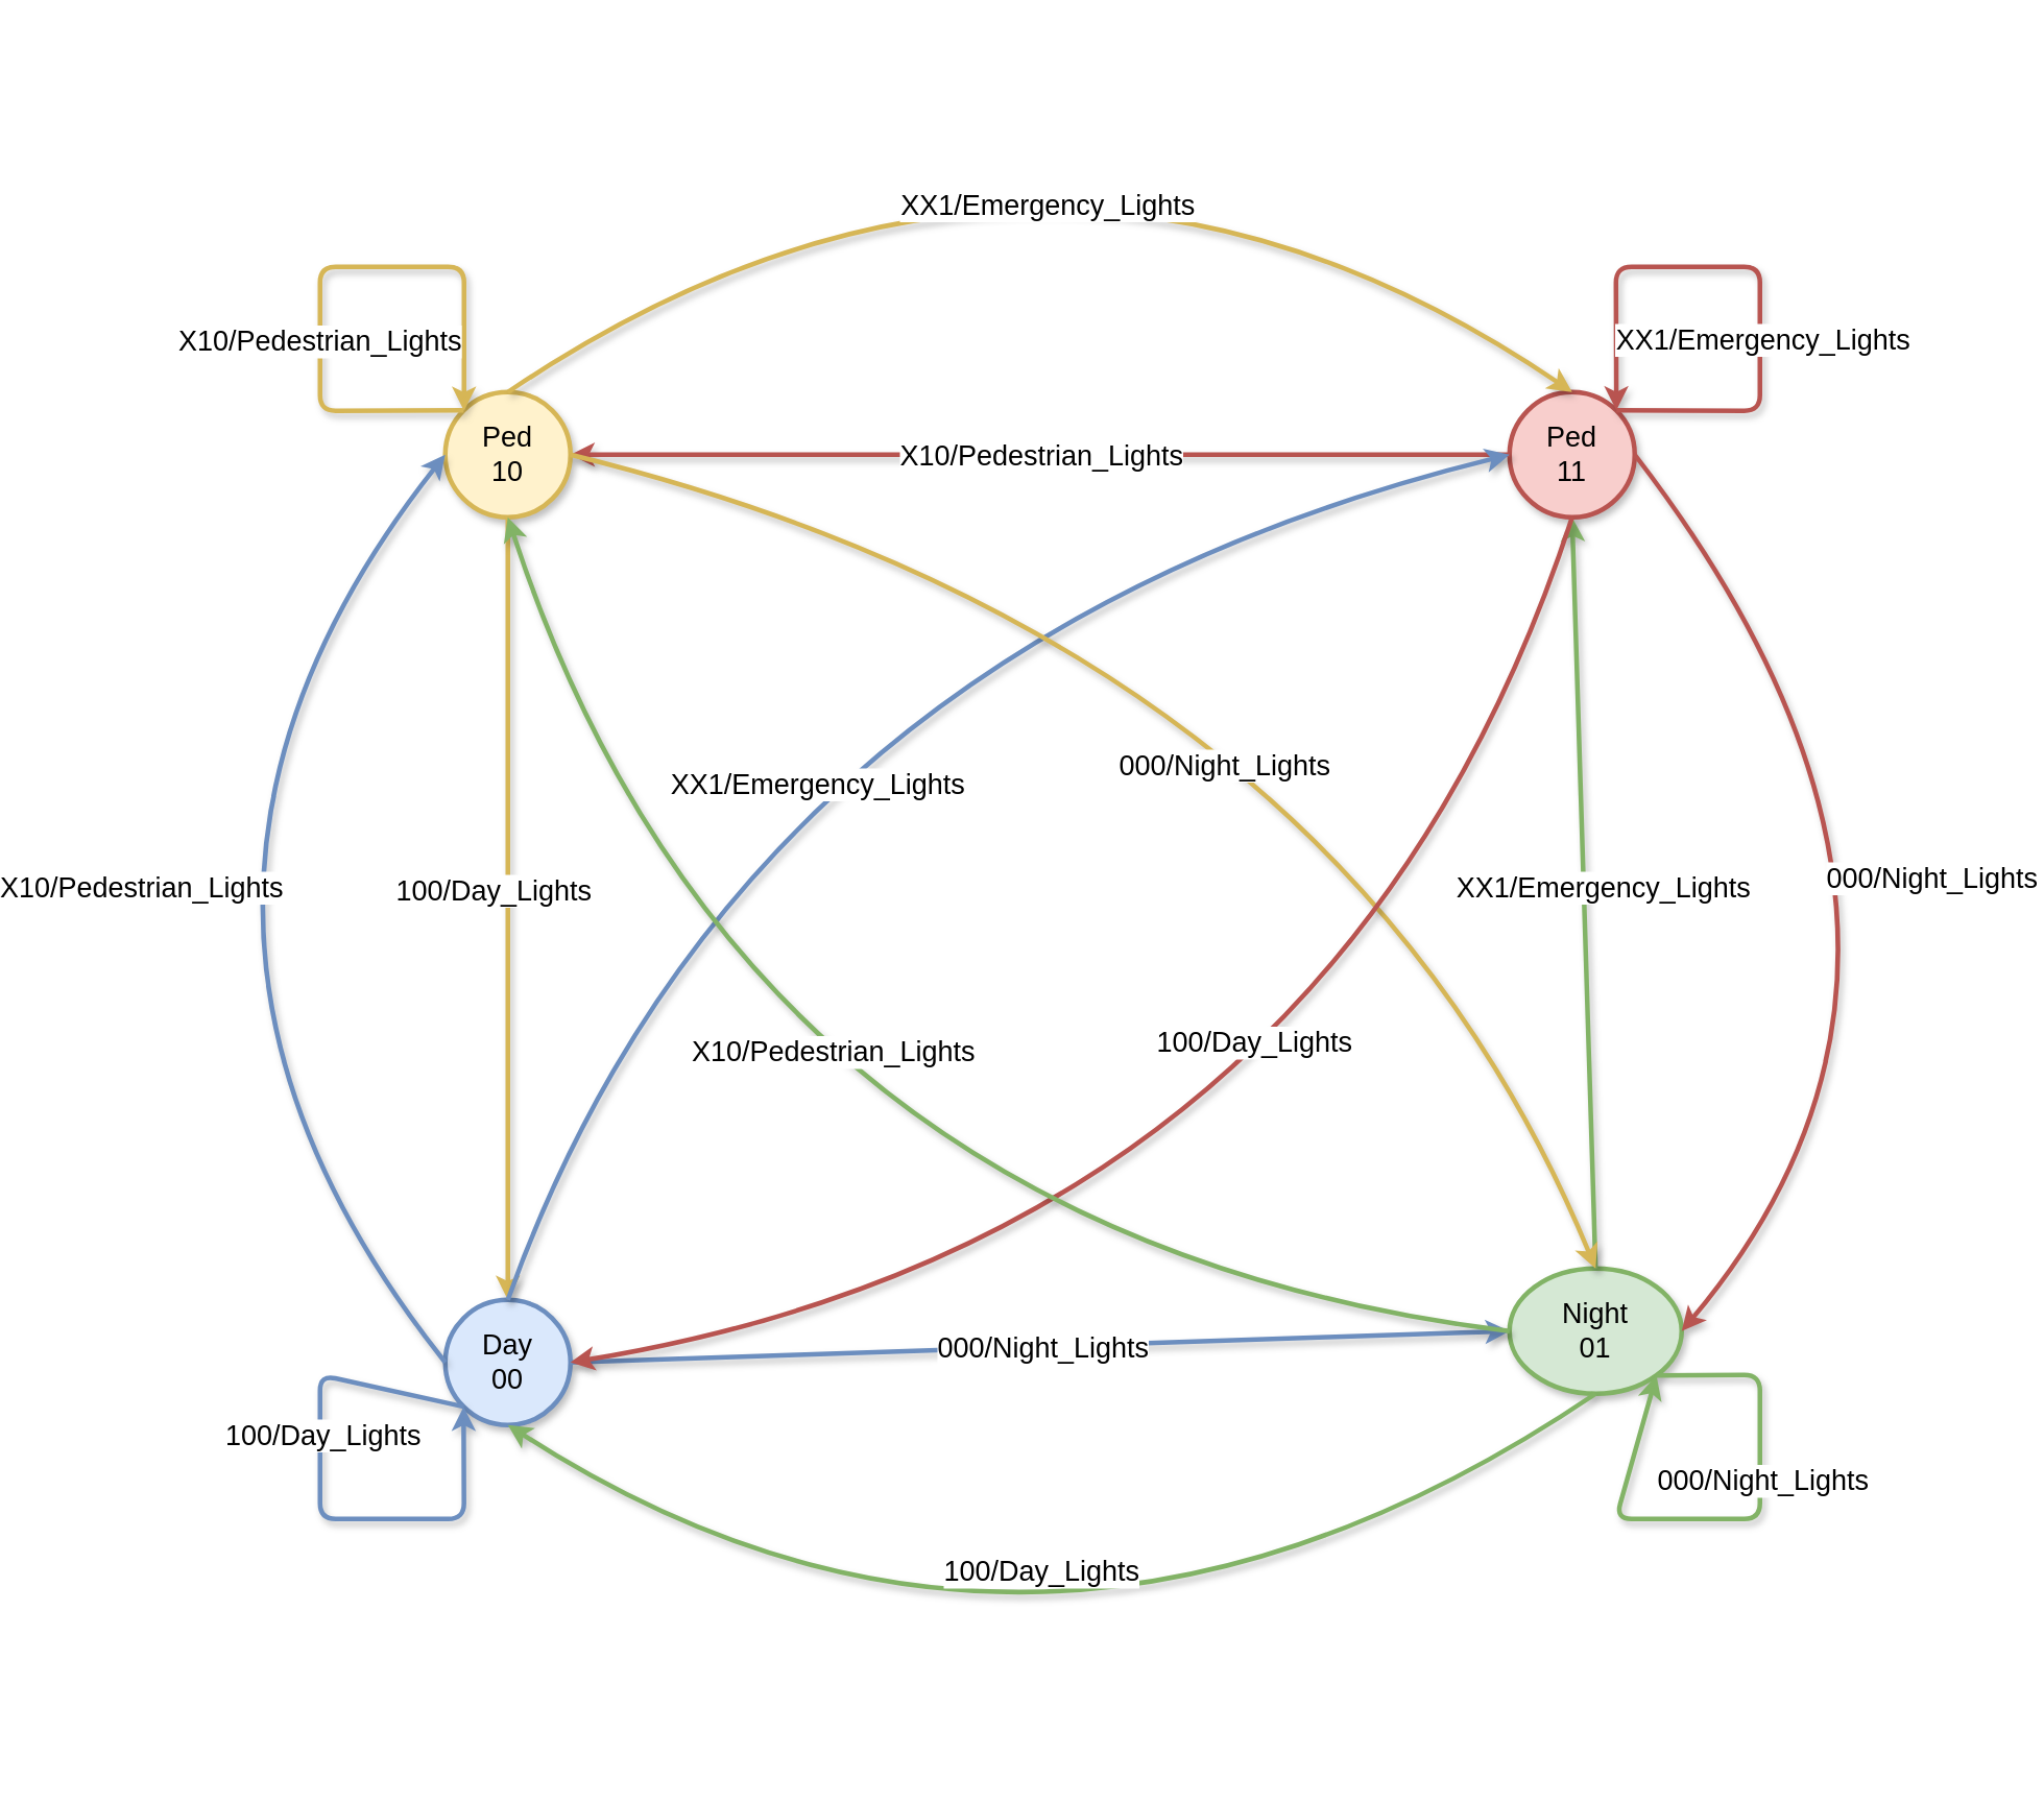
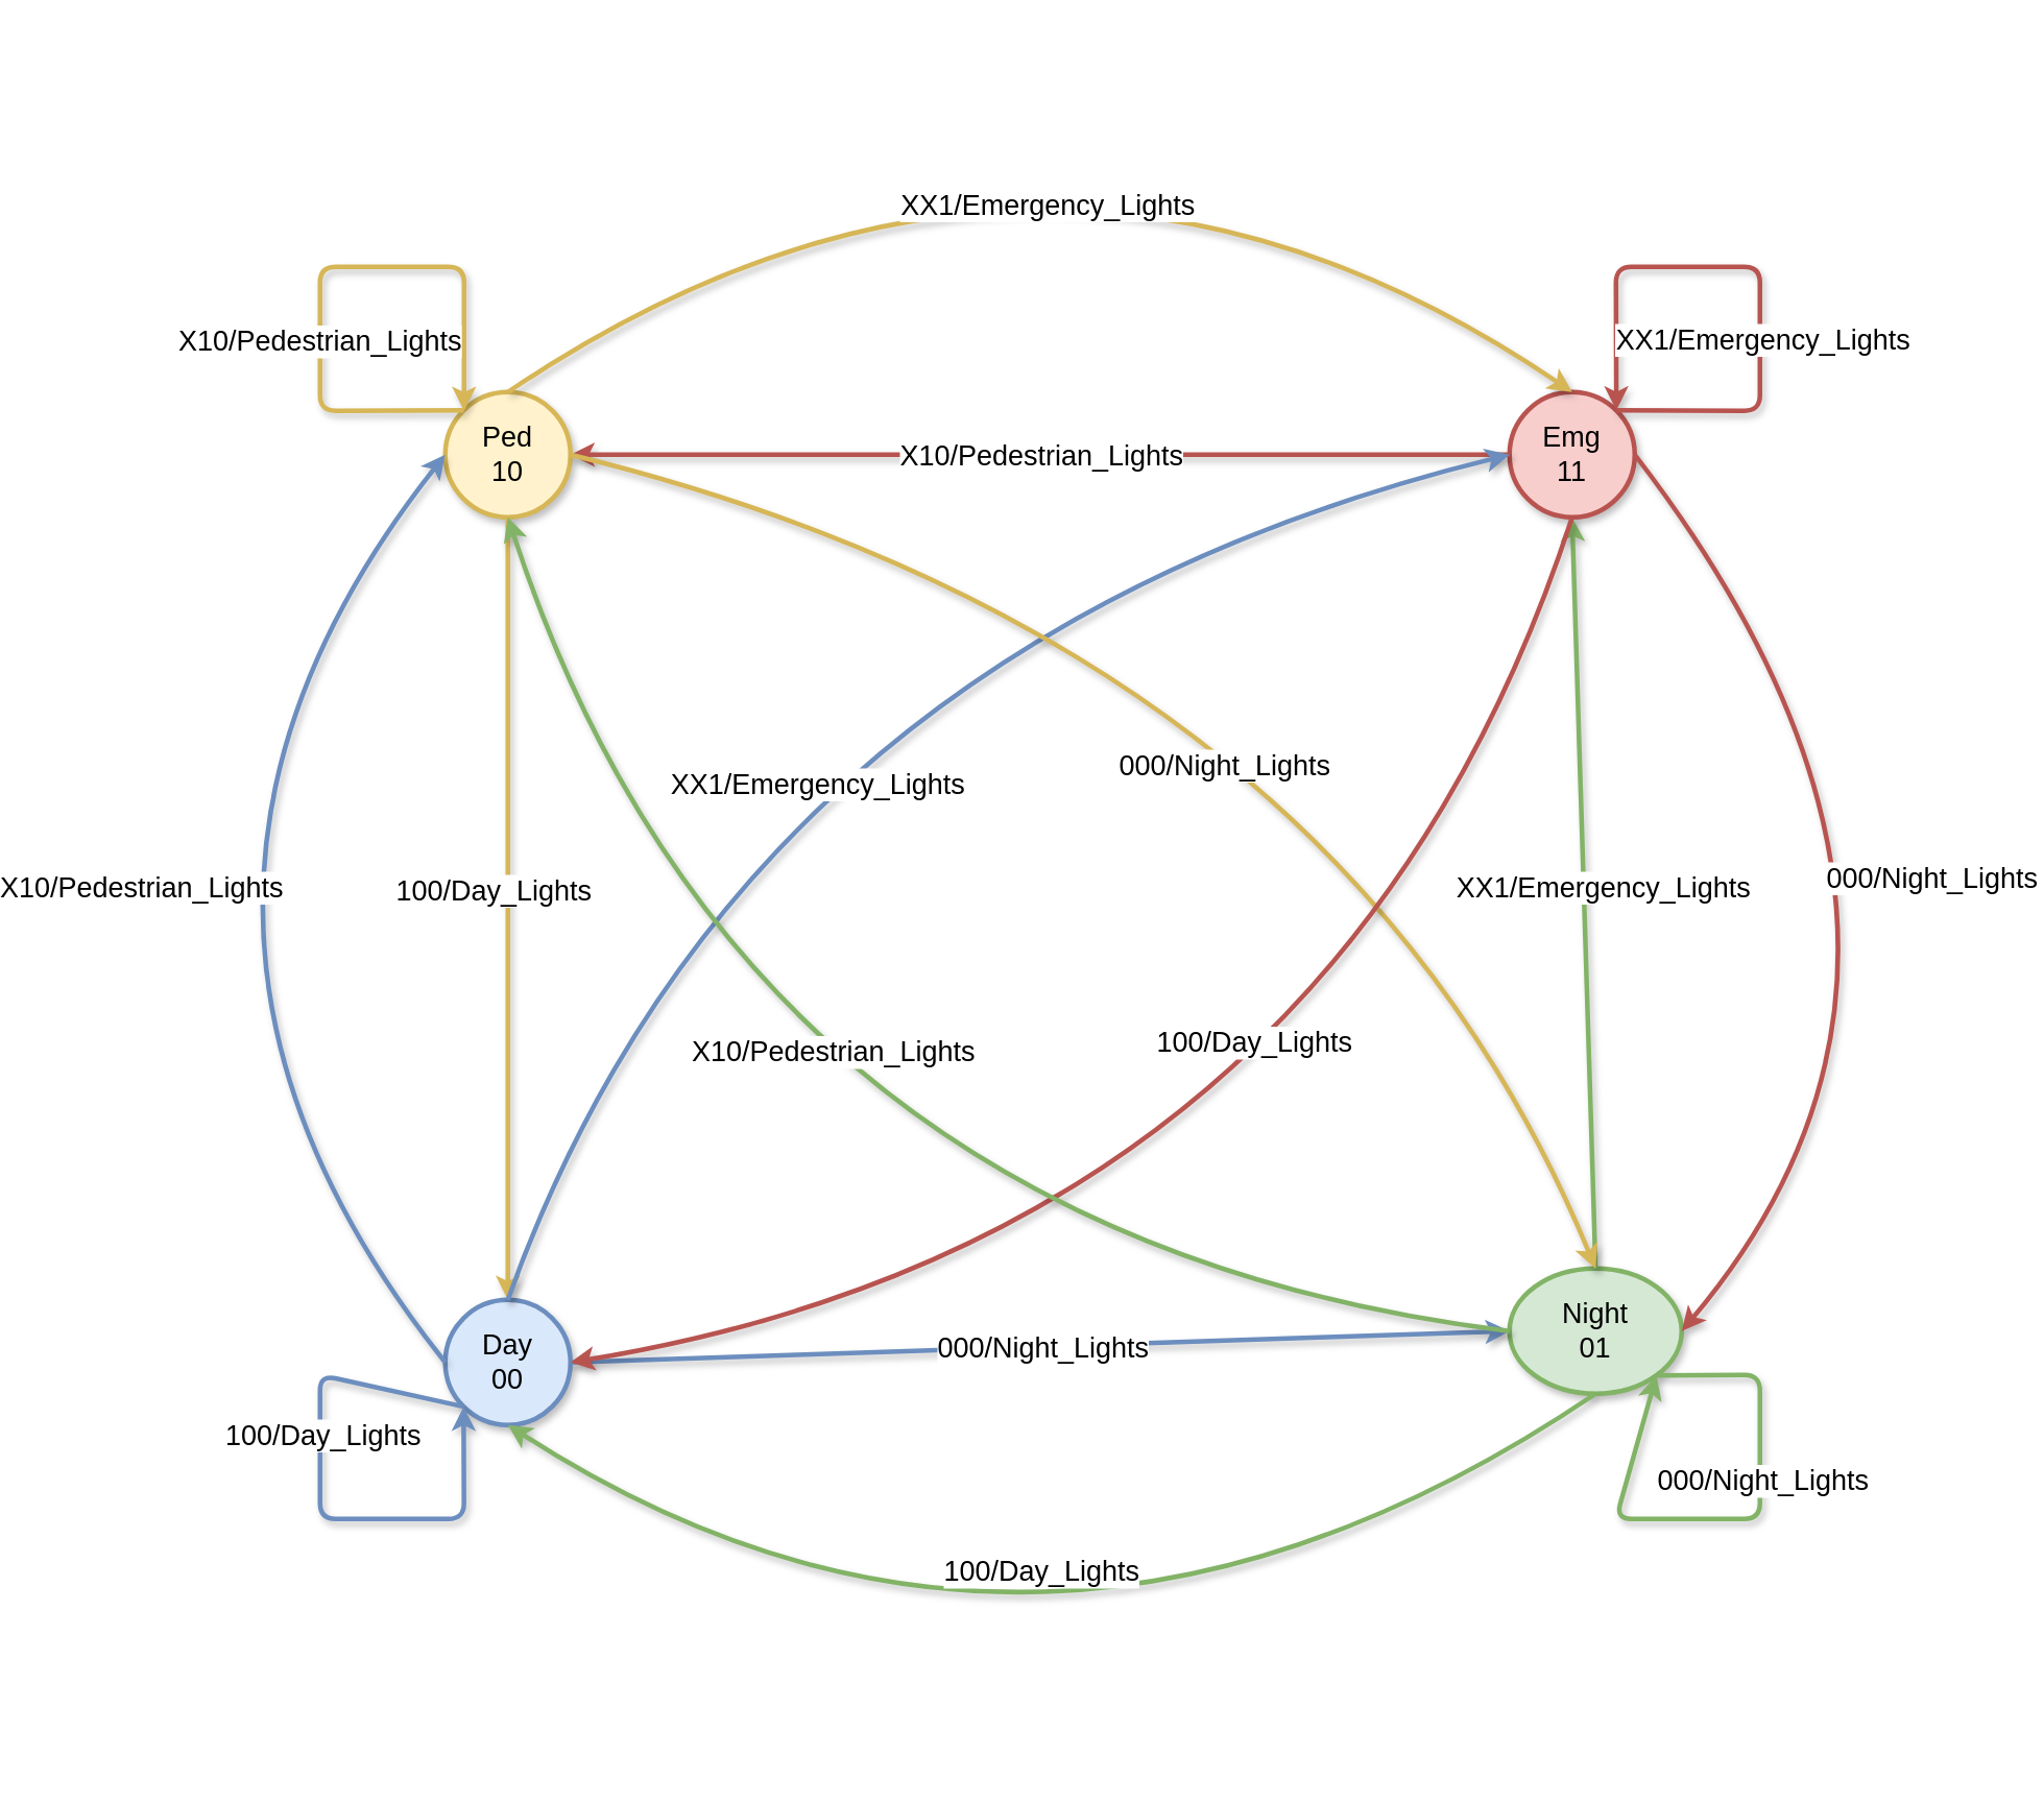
- <mxCell id="4" value="Ped&lt;br style=&quot;font-size: 18px;&quot;&gt;11" style="ellipse;whiteSpace=wrap;html=1;aspect=fixed;fontSize=18;strokeWidth=3;fillColor=#f8cecc;strokeColor=#b85450;shadow=1;" parent="1" vertex="1"><mxGeometry x="930" y="250" width="80" height="80" as="geometry" /></mxCell>
+ <mxCell id="4" value="Emg&lt;br style=&quot;font-size: 18px;&quot;&gt;11" style="ellipse;whiteSpace=wrap;html=1;aspect=fixed;fontSize=18;strokeWidth=3;fillColor=#f8cecc;strokeColor=#b85450;shadow=1;" parent="1" vertex="1"><mxGeometry x="930" y="250" width="80" height="80" as="geometry" /></mxCell>
